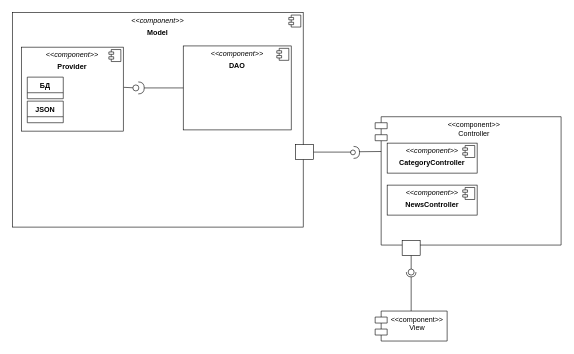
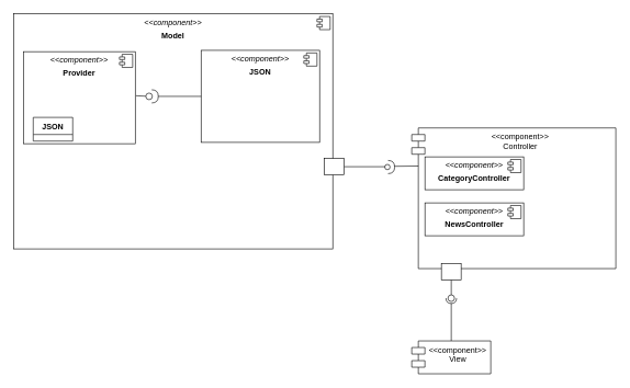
- <mxCell id="17" value="&lt;p style=&quot;margin: 0px ; margin-top: 6px ; text-align: center&quot;&gt;&lt;i&gt;&amp;lt;&amp;lt;component&amp;gt;&amp;gt;&lt;/i&gt;&lt;b&gt;&lt;br&gt;&lt;/b&gt;&lt;/p&gt;&lt;p style=&quot;margin: 0px ; margin-top: 6px ; text-align: center&quot;&gt;&lt;b&gt;DAO&lt;/b&gt;&lt;/p&gt;&lt;p style=&quot;margin: 0px ; margin-left: 8px&quot;&gt;&lt;br&gt;&lt;/p&gt;" style="align=left;overflow=fill;html=1;dropTarget=0;" vertex="1" parent="1"><mxGeometry x="305" y="76" width="180" height="140" as="geometry" /></mxCell>
+ <mxCell id="17" value="&lt;p style=&quot;margin: 0px ; margin-top: 6px ; text-align: center&quot;&gt;&lt;i&gt;&amp;lt;&amp;lt;component&amp;gt;&amp;gt;&lt;/i&gt;&lt;b&gt;&lt;br&gt;&lt;/b&gt;&lt;/p&gt;&lt;p style=&quot;margin: 0px ; margin-top: 6px ; text-align: center&quot;&gt;&lt;b&gt;JSON&lt;/b&gt;&lt;/p&gt;&lt;p style=&quot;margin: 0px ; margin-left: 8px&quot;&gt;&lt;br&gt;&lt;/p&gt;" style="align=left;overflow=fill;html=1;dropTarget=0;" vertex="1" parent="1"><mxGeometry x="305" y="76" width="180" height="140" as="geometry" /></mxCell>
- <mxCell id="15" value="БД" style="swimlane;fontStyle=1;align=center;verticalAlign=top;childLayout=stackLayout;horizontal=1;startSize=26;horizontalStack=0;resizeParent=1;resizeParentMax=0;resizeLast=0;collapsible=1;marginBottom=0;" parent="1" vertex="1"><mxGeometry x="45" y="128" width="60" height="36" as="geometry" /></mxCell>
- <mxCell id="16" value="JSON" style="swimlane;fontStyle=1;align=center;verticalAlign=top;childLayout=stackLayout;horizontal=1;startSize=26;horizontalStack=0;resizeParent=1;resizeParentMax=0;resizeLast=0;collapsible=1;marginBottom=0;" parent="1" vertex="1"><mxGeometry x="45" y="168" width="60" height="36" as="geometry" /></mxCell>
+ <mxCell id="16" value="JSON" style="swimlane;fontStyle=1;align=center;verticalAlign=top;childLayout=stackLayout;horizontal=1;startSize=26;horizontalStack=0;resizeParent=1;resizeParentMax=0;resizeLast=0;collapsible=1;marginBottom=0;" parent="1" vertex="1"><mxGeometry x="50" y="178" width="60" height="36" as="geometry" /></mxCell>
